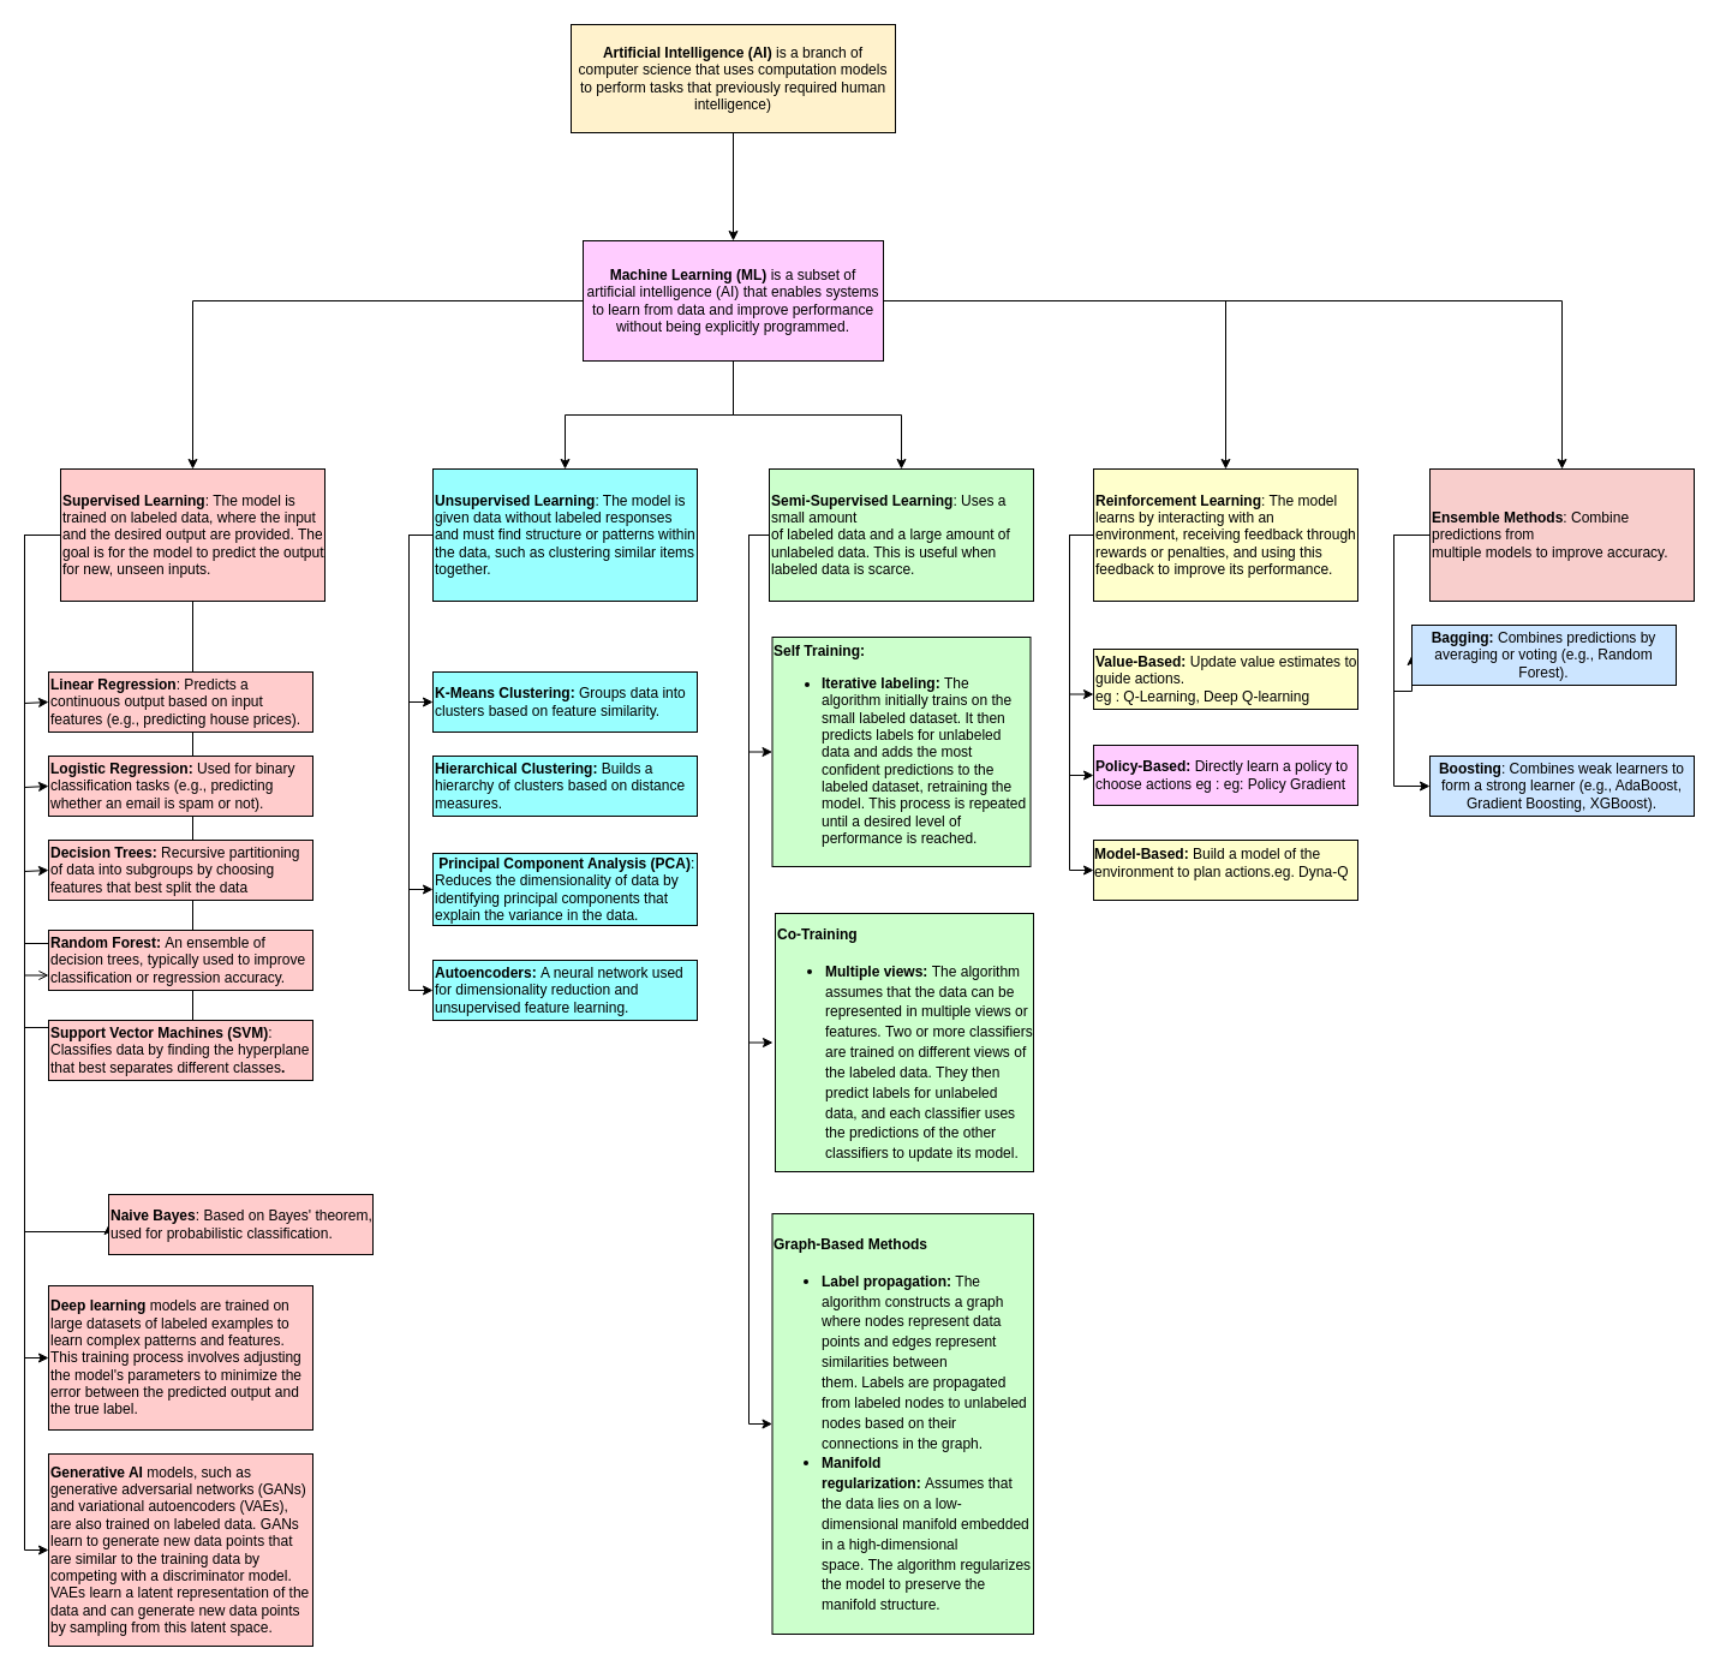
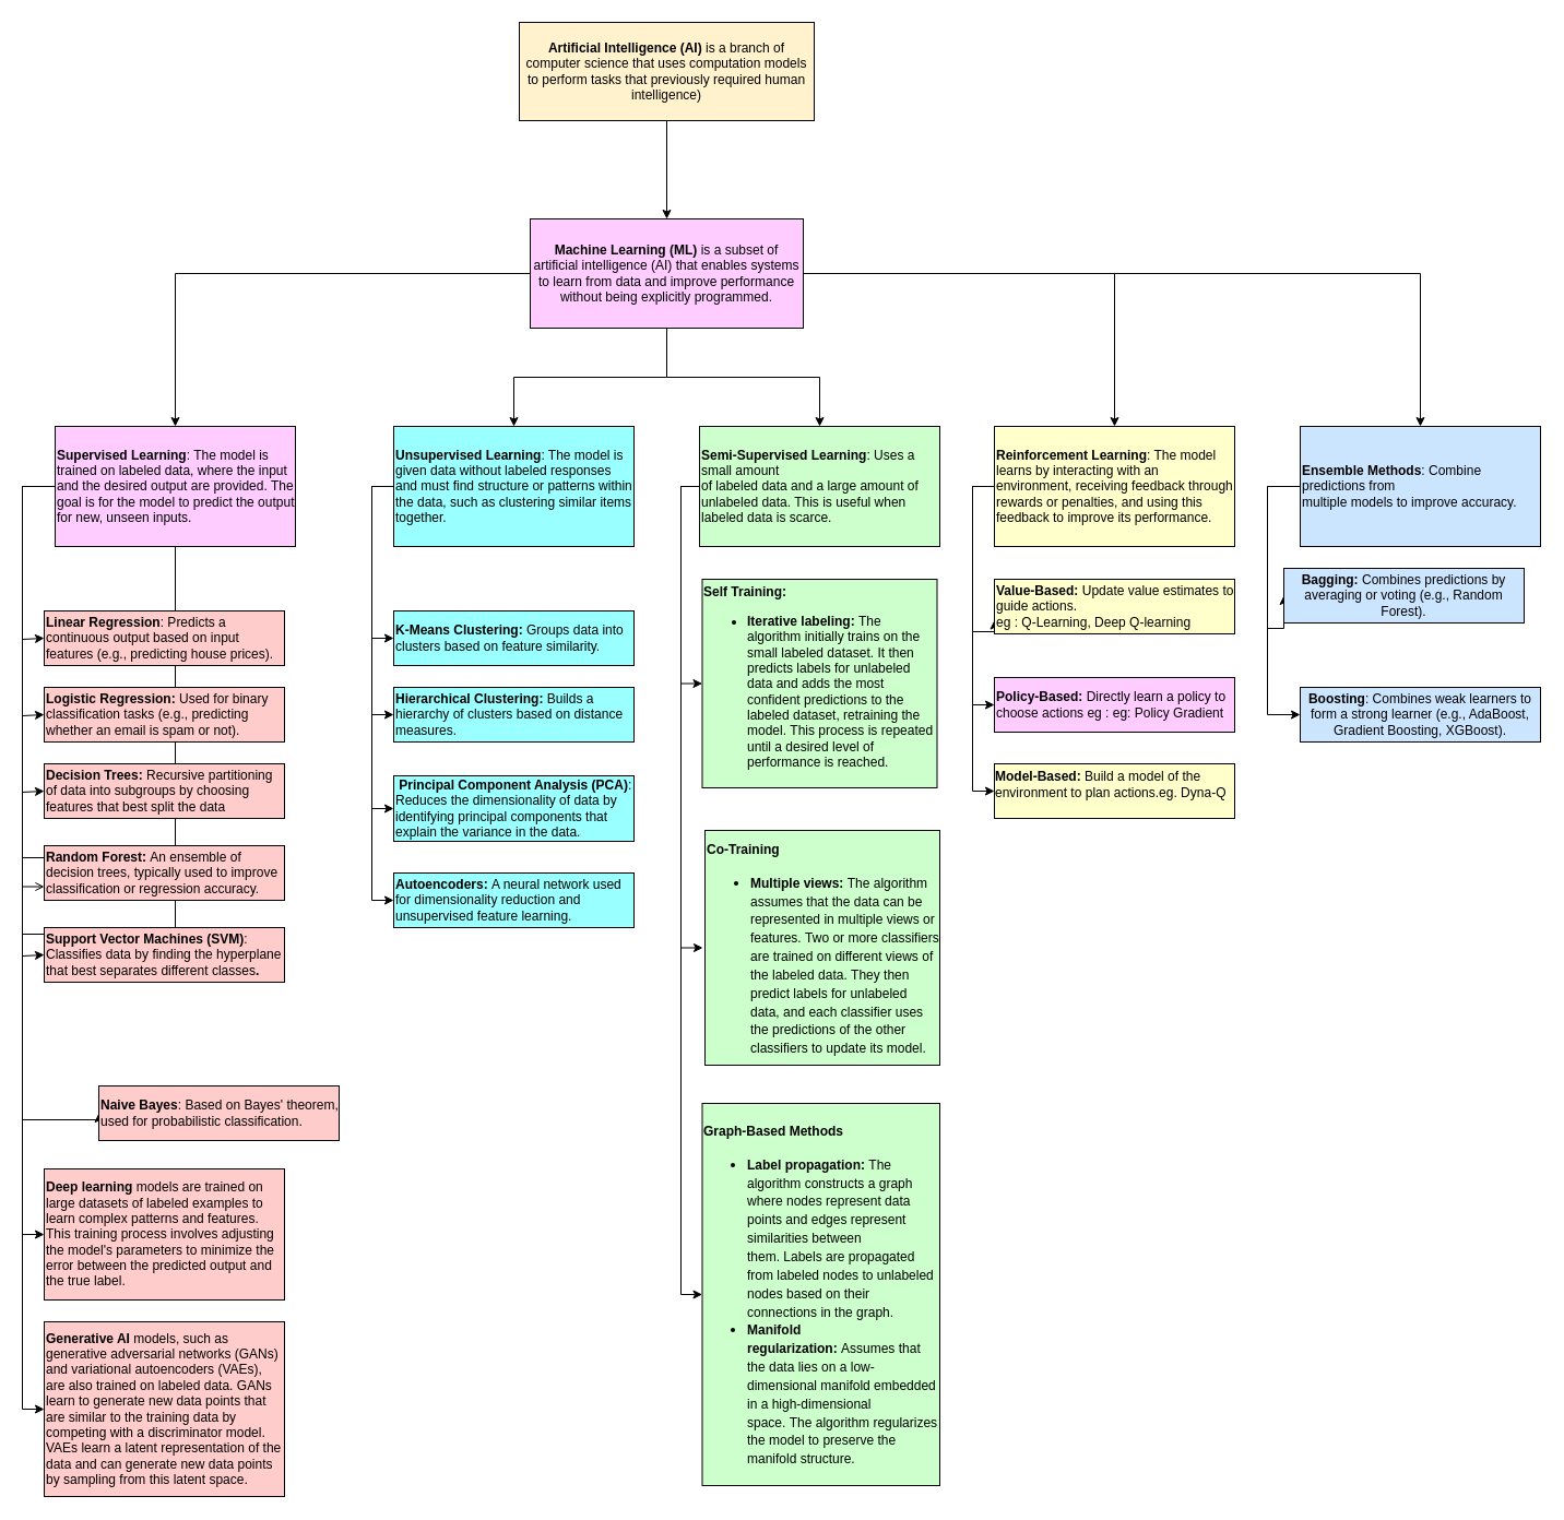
- <mxCell id="18" value="&lt;strong&gt;Supervised Learning&lt;/strong&gt;: The model is trained on labeled data, where the input and the desired output are provided. The goal is for the model to predict the output for new, unseen inputs." style="rounded=0;whiteSpace=wrap;html=1;align=left;fillColor=#FFCCCC;" parent="1" vertex="1"><mxGeometry x="50" y="390" width="220" height="110" as="geometry" /></mxCell>
+ <mxCell id="18" value="&lt;strong&gt;Supervised Learning&lt;/strong&gt;: The model is trained on labeled data, where the input and the desired output are provided. The goal is for the model to predict the output for new, unseen inputs." style="rounded=0;whiteSpace=wrap;html=1;align=left;fillColor=#ffccff;" parent="1" vertex="1"><mxGeometry x="50" y="390" width="220" height="110" as="geometry" /></mxCell>
- <mxCell id="34" value="&lt;p style=&quot;margin: 0in;&quot;&gt;&lt;font style=&quot;font-size: 12px;&quot; face=&quot;Helvetica&quot;&gt;&lt;span style=&quot;font-weight: bold;&quot;&gt;Ensemble Methods&lt;/span&gt;&lt;font style=&quot;&quot;&gt;: Combine predictions from&lt;/font&gt;&lt;br&gt;&lt;font style=&quot;&quot;&gt;multiple models to improve accuracy.&lt;/font&gt;&lt;/font&gt;&lt;/p&gt;" style="rounded=0;whiteSpace=wrap;html=1;align=left;fillColor=#f8cecc;" parent="1" vertex="1"><mxGeometry x="1190" y="390" width="220" height="110" as="geometry" /></mxCell>
+ <mxCell id="34" value="&lt;p style=&quot;margin: 0in;&quot;&gt;&lt;font style=&quot;font-size: 12px;&quot; face=&quot;Helvetica&quot;&gt;&lt;span style=&quot;font-weight: bold;&quot;&gt;Ensemble Methods&lt;/span&gt;&lt;font style=&quot;&quot;&gt;: Combine predictions from&lt;/font&gt;&lt;br&gt;&lt;font style=&quot;&quot;&gt;multiple models to improve accuracy.&lt;/font&gt;&lt;/font&gt;&lt;/p&gt;" style="rounded=0;whiteSpace=wrap;html=1;align=left;fillColor=#CCE5FF;" parent="1" vertex="1"><mxGeometry x="1190" y="390" width="220" height="110" as="geometry" /></mxCell>
- <mxCell id="50" value="&lt;strong&gt;Value-Based:&lt;/strong&gt; Update value estimates to guide actions. &lt;br&gt;eg : Q-Learning, Deep Q-learning" style="rounded=0;whiteSpace=wrap;html=1;align=left;fillColor=#FFFFCC;" parent="1" vertex="1"><mxGeometry x="910" y="540" width="220" height="50" as="geometry" /></mxCell>
+ <mxCell id="50" value="&lt;strong&gt;Value-Based:&lt;/strong&gt; Update value estimates to guide actions. &lt;br&gt;eg : Q-Learning, Deep Q-learning" style="rounded=0;whiteSpace=wrap;html=1;align=left;fillColor=#FFFFCC;" parent="1" vertex="1"><mxGeometry x="910" y="530" width="220" height="50" as="geometry" /></mxCell>
+ <mxCell id="20" style="edgeStyle=orthogonalEdgeStyle;rounded=0;orthogonalLoop=1;jettySize=auto;html=1;entryX=0;entryY=0.5;entryDx=0;entryDy=0;fillColor=#99FFFF;" parent="1" source="23" target="42" edge="1"><mxGeometry relative="1" as="geometry"><Array as="points"><mxPoint x="340" y="445" /><mxPoint x="340" y="654" /></Array></mxGeometry></mxCell>
+ <mxCell id="14" style="edgeStyle=orthogonalEdgeStyle;rounded=0;orthogonalLoop=1;jettySize=auto;html=1;entryX=0;entryY=0.5;entryDx=0;entryDy=0;fillColor=#FFCCCC;" parent="1" source="18" target="37" edge="1"><mxGeometry relative="1" as="geometry"><Array as="points"><mxPoint x="20" y="445" /><mxPoint x="20" y="875" /></Array></mxGeometry></mxCell>
